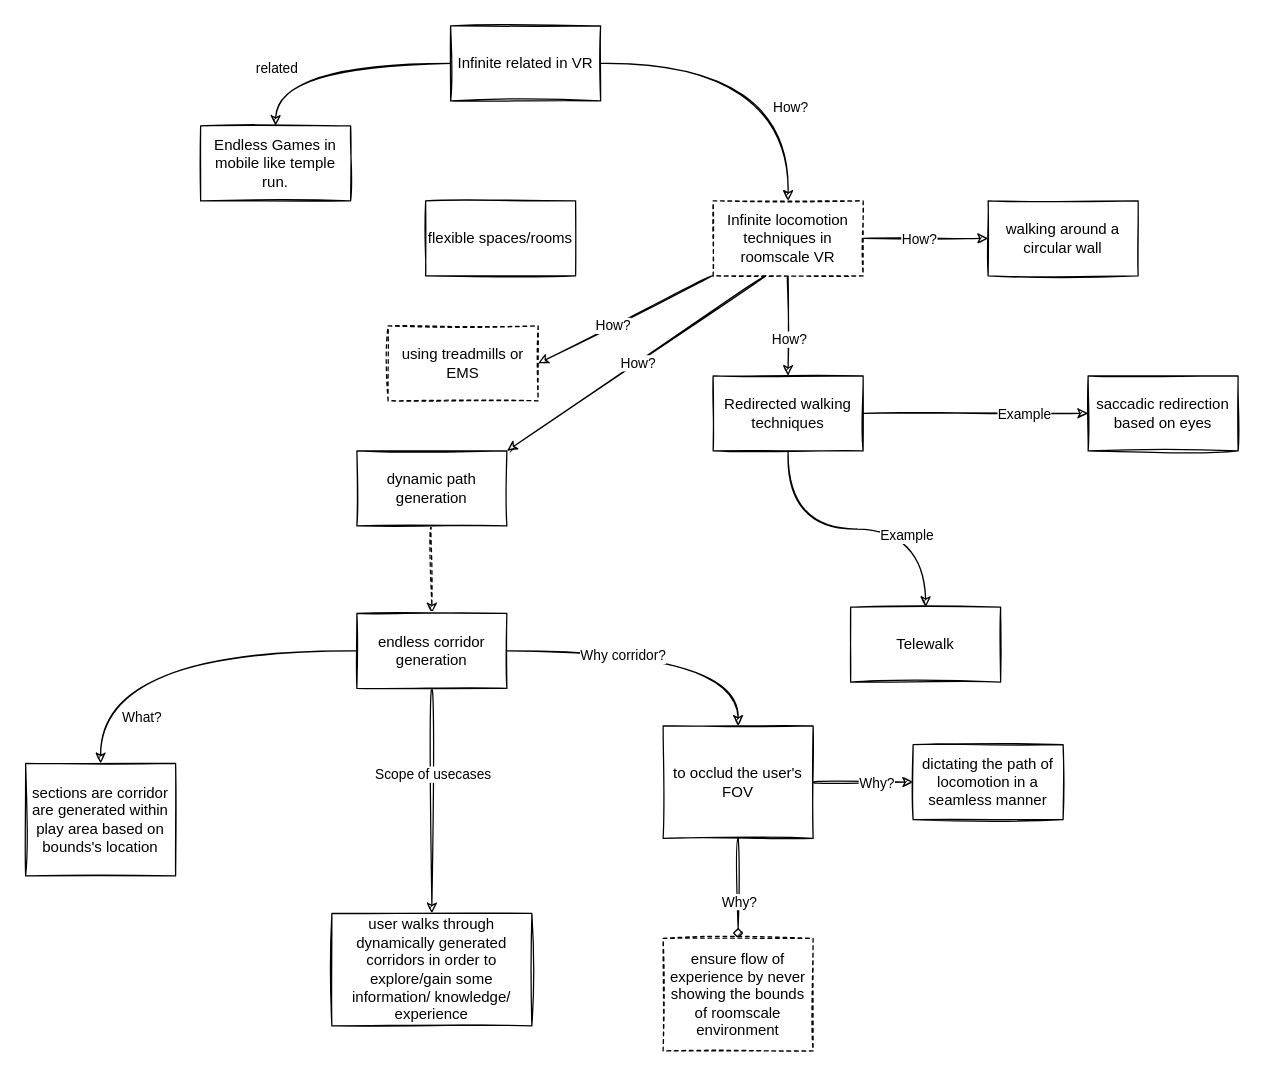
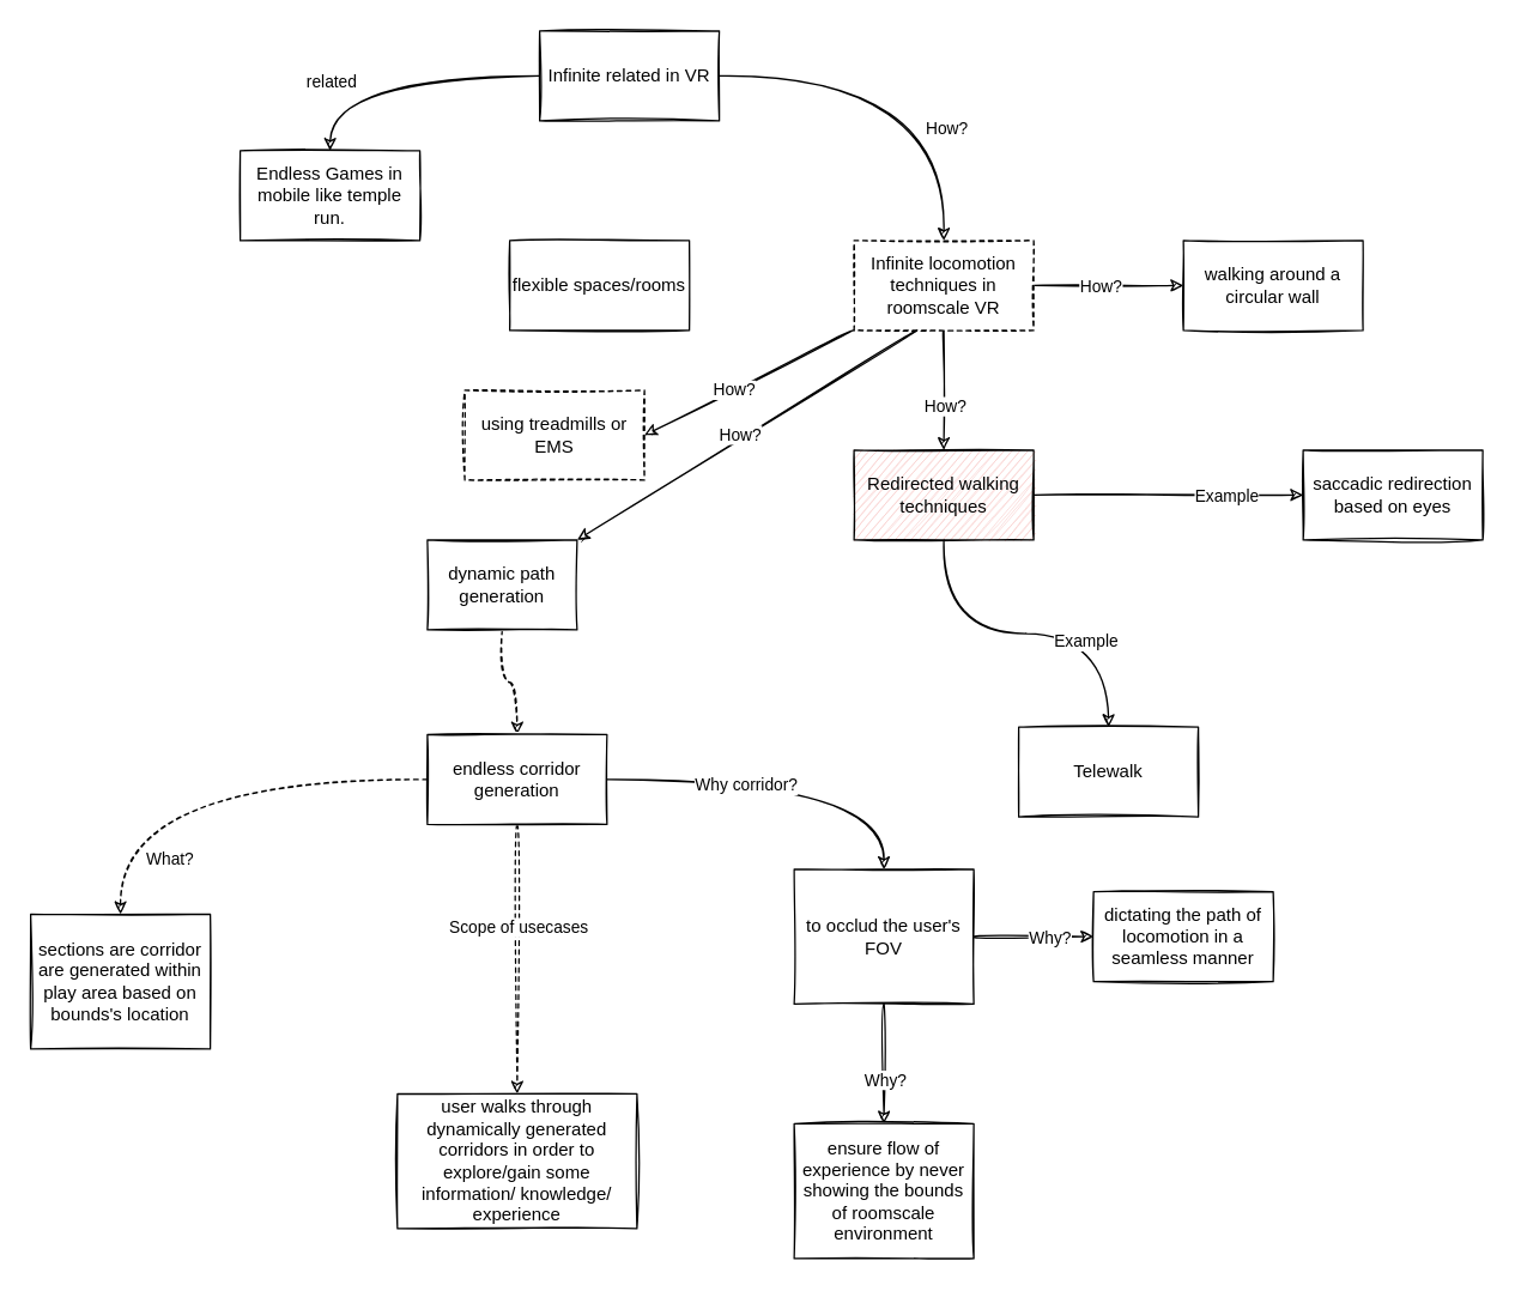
- <mxCell id="19" value="Redirected walking techniques" style="whiteSpace=wrap;html=1;sketch=1;" parent="1" vertex="1"><mxGeometry x="570" y="300" width="120" height="60" as="geometry" /></mxCell>
+ <mxCell id="19" value="Redirected walking techniques" style="whiteSpace=wrap;html=1;sketch=1;fillColor=#f8cecc;" parent="1" vertex="1"><mxGeometry x="570" y="300" width="120" height="60" as="geometry" /></mxCell>
- <mxCell id="3" value="dynamic path generation" style="whiteSpace=wrap;html=1;sketch=1;" parent="1" vertex="1"><mxGeometry x="285" y="360" width="120" height="60" as="geometry" /></mxCell>
+ <mxCell id="3" value="dynamic path generation" style="whiteSpace=wrap;html=1;sketch=1;" parent="1" vertex="1"><mxGeometry x="285" y="360" width="100" height="60" as="geometry" /></mxCell>
- <mxCell id="33" value="" style="edgeStyle=orthogonalEdgeStyle;curved=1;rounded=0;sketch=1;orthogonalLoop=1;jettySize=auto;html=1;" parent="1" source="35" target="42" edge="1"><mxGeometry relative="1" as="geometry" /></mxCell>
+ <mxCell id="33" value="" style="edgeStyle=orthogonalEdgeStyle;curved=1;rounded=0;sketch=1;orthogonalLoop=1;jettySize=auto;html=1;dashed=1;" parent="1" source="35" target="42" edge="1"><mxGeometry relative="1" as="geometry" /></mxCell>
- <mxCell id="31" value="" style="edgeStyle=orthogonalEdgeStyle;curved=1;rounded=0;sketch=1;orthogonalLoop=1;jettySize=auto;html=1;" parent="1" source="35" target="41" edge="1"><mxGeometry relative="1" as="geometry" /></mxCell>
+ <mxCell id="31" value="" style="edgeStyle=orthogonalEdgeStyle;curved=1;rounded=0;sketch=1;orthogonalLoop=1;jettySize=auto;html=1;dashed=1;" parent="1" source="35" target="41" edge="1"><mxGeometry relative="1" as="geometry" /></mxCell>
- <mxCell id="36" value="" style="edgeStyle=orthogonalEdgeStyle;curved=1;rounded=0;sketch=1;orthogonalLoop=1;jettySize=auto;html=1;endArrow=diamond;" parent="1" source="40" target="43" edge="1"><mxGeometry relative="1" as="geometry" /></mxCell>
+ <mxCell id="36" value="" style="edgeStyle=orthogonalEdgeStyle;curved=1;rounded=0;sketch=1;orthogonalLoop=1;jettySize=auto;html=1;" parent="1" source="40" target="43" edge="1"><mxGeometry relative="1" as="geometry" /></mxCell>
- <mxCell id="43" value="ensure flow of experience by never showing the bounds of roomscale environment" style="whiteSpace=wrap;html=1;sketch=1;dashed=1;" parent="1" vertex="1"><mxGeometry x="530" y="750" width="120" height="90" as="geometry" /></mxCell>
+ <mxCell id="43" value="ensure flow of experience by never showing the bounds of roomscale environment" style="whiteSpace=wrap;html=1;sketch=1;" parent="1" vertex="1"><mxGeometry x="530" y="750" width="120" height="90" as="geometry" /></mxCell>
